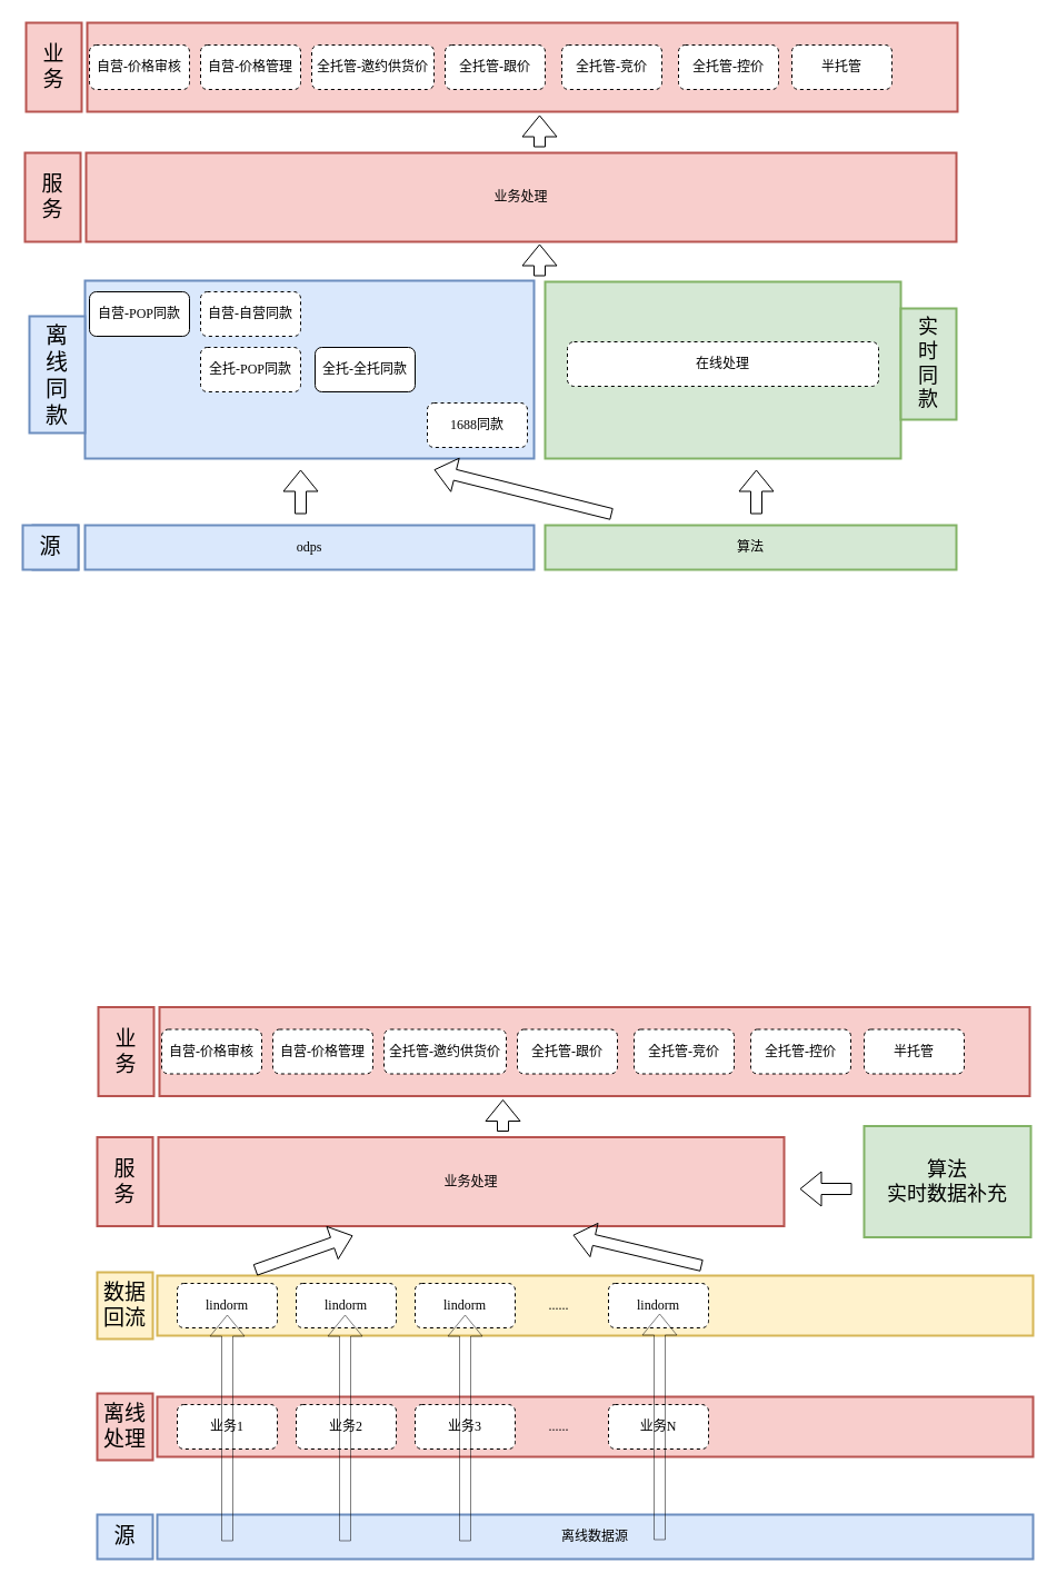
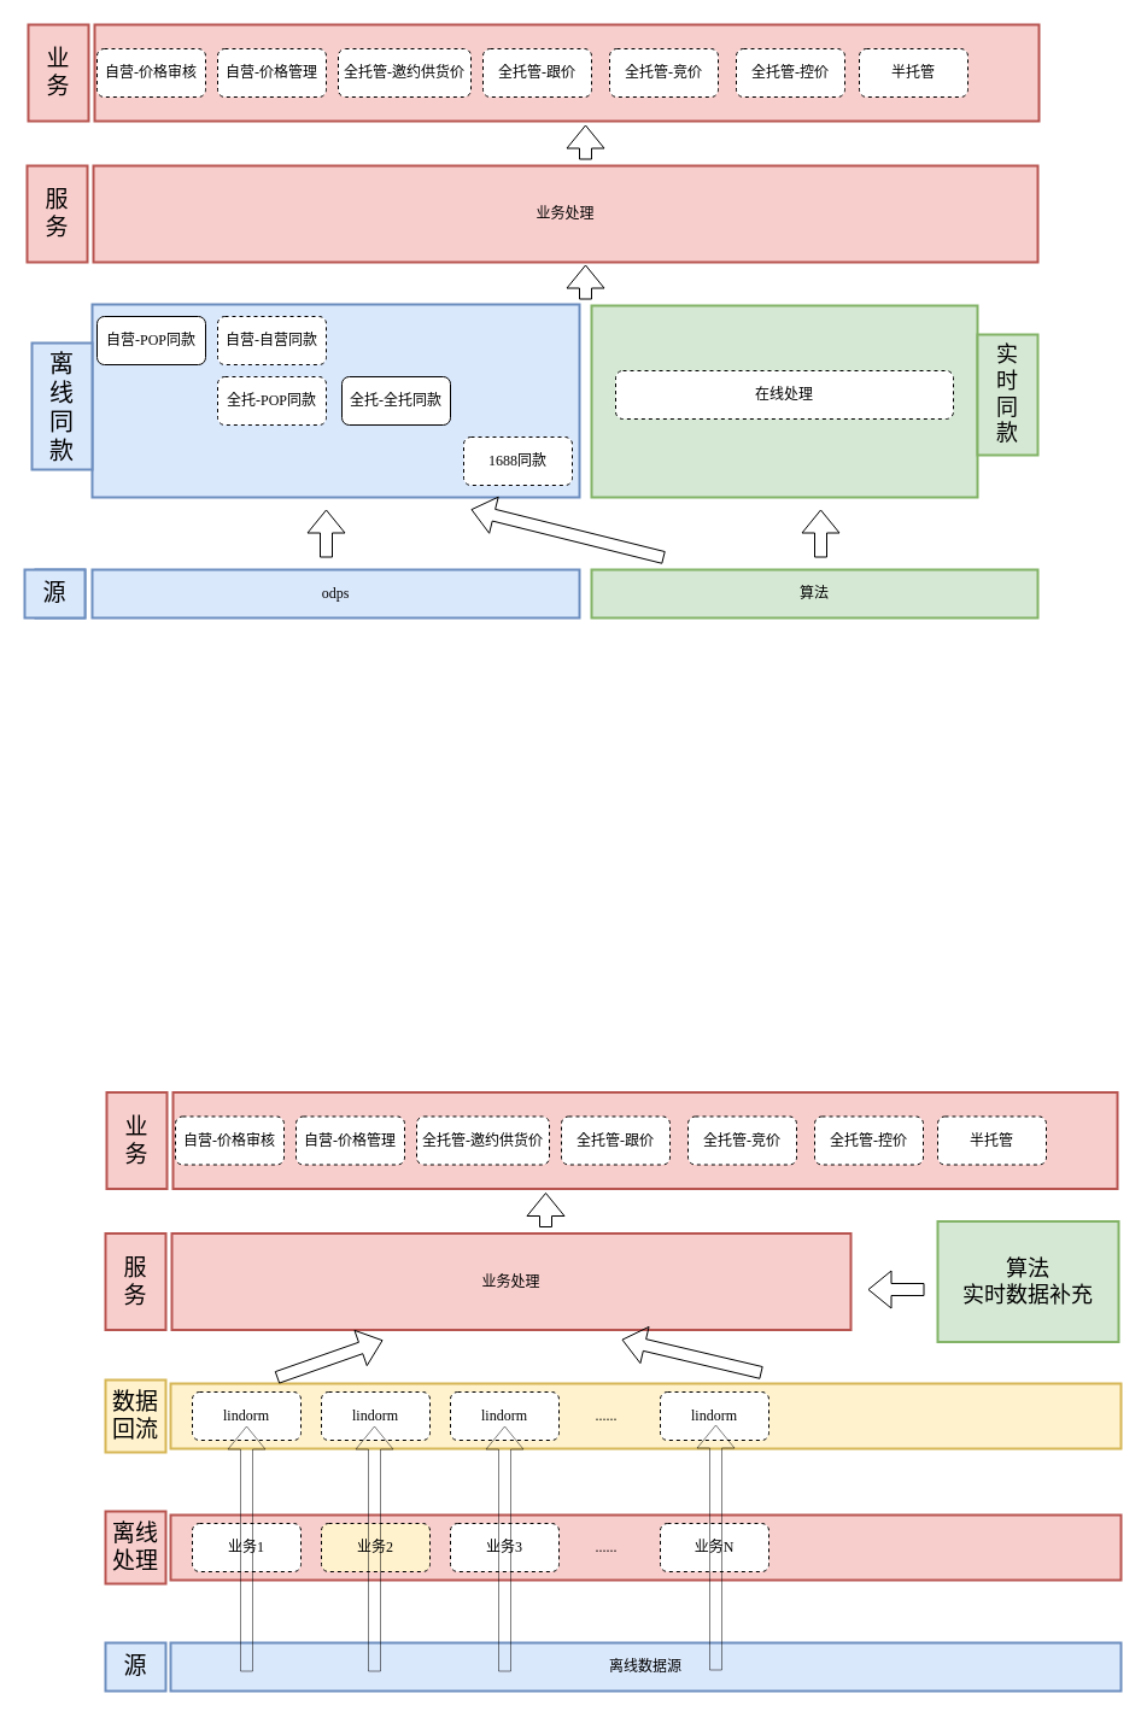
- <mxCell id="49" value="业务2" style="rounded=1;whiteSpace=wrap;html=1;strokeWidth=1;fontFamily=Garamond;labelBorderColor=none;dashed=1;" vertex="1" parent="1"><mxGeometry x="266" y="1263" width="90" height="40" as="geometry" /></mxCell>
+ <mxCell id="49" value="业务2" style="rounded=1;whiteSpace=wrap;html=1;strokeWidth=1;fontFamily=Garamond;labelBorderColor=none;dashed=1;fillColor=#fff2cc;" vertex="1" parent="1"><mxGeometry x="266" y="1263" width="90" height="40" as="geometry" /></mxCell>
